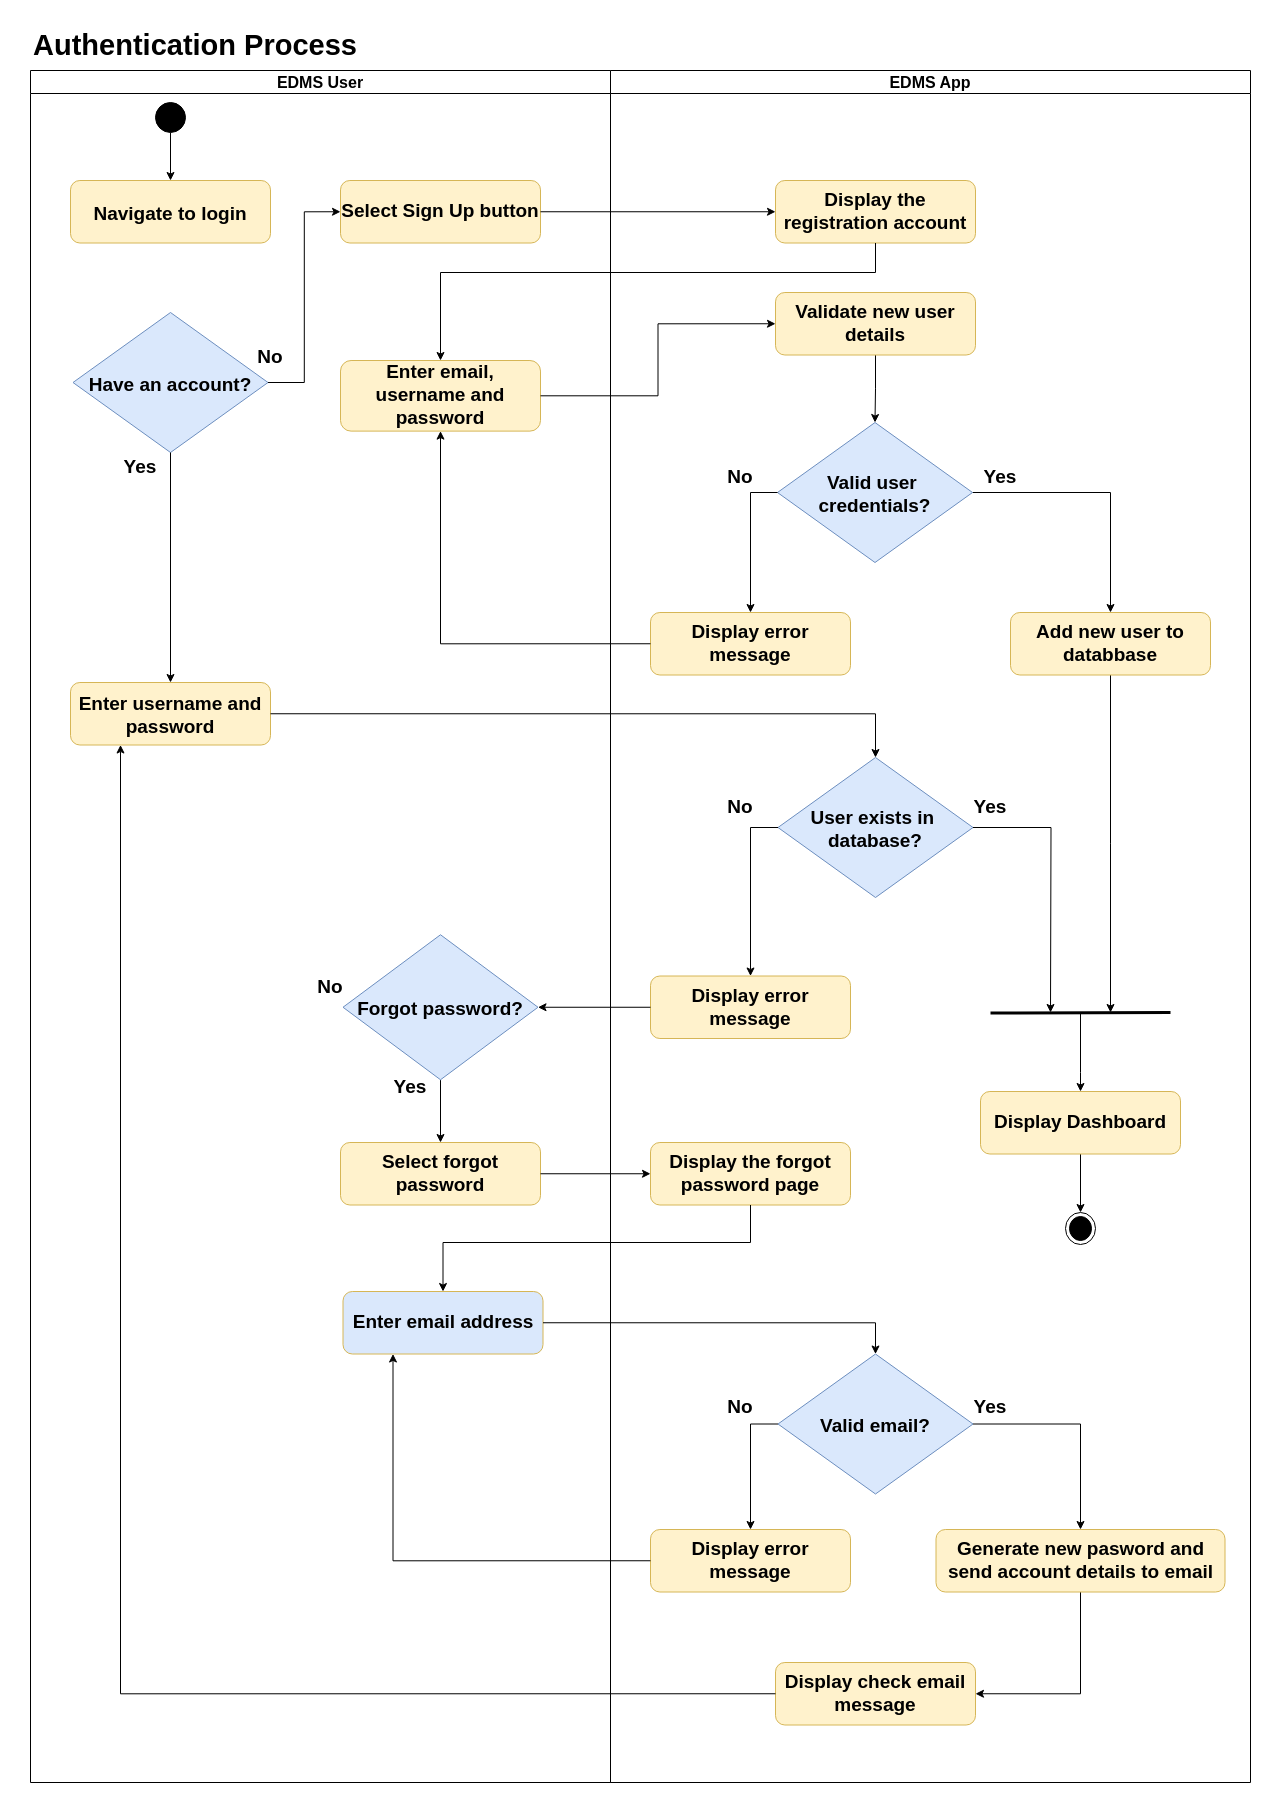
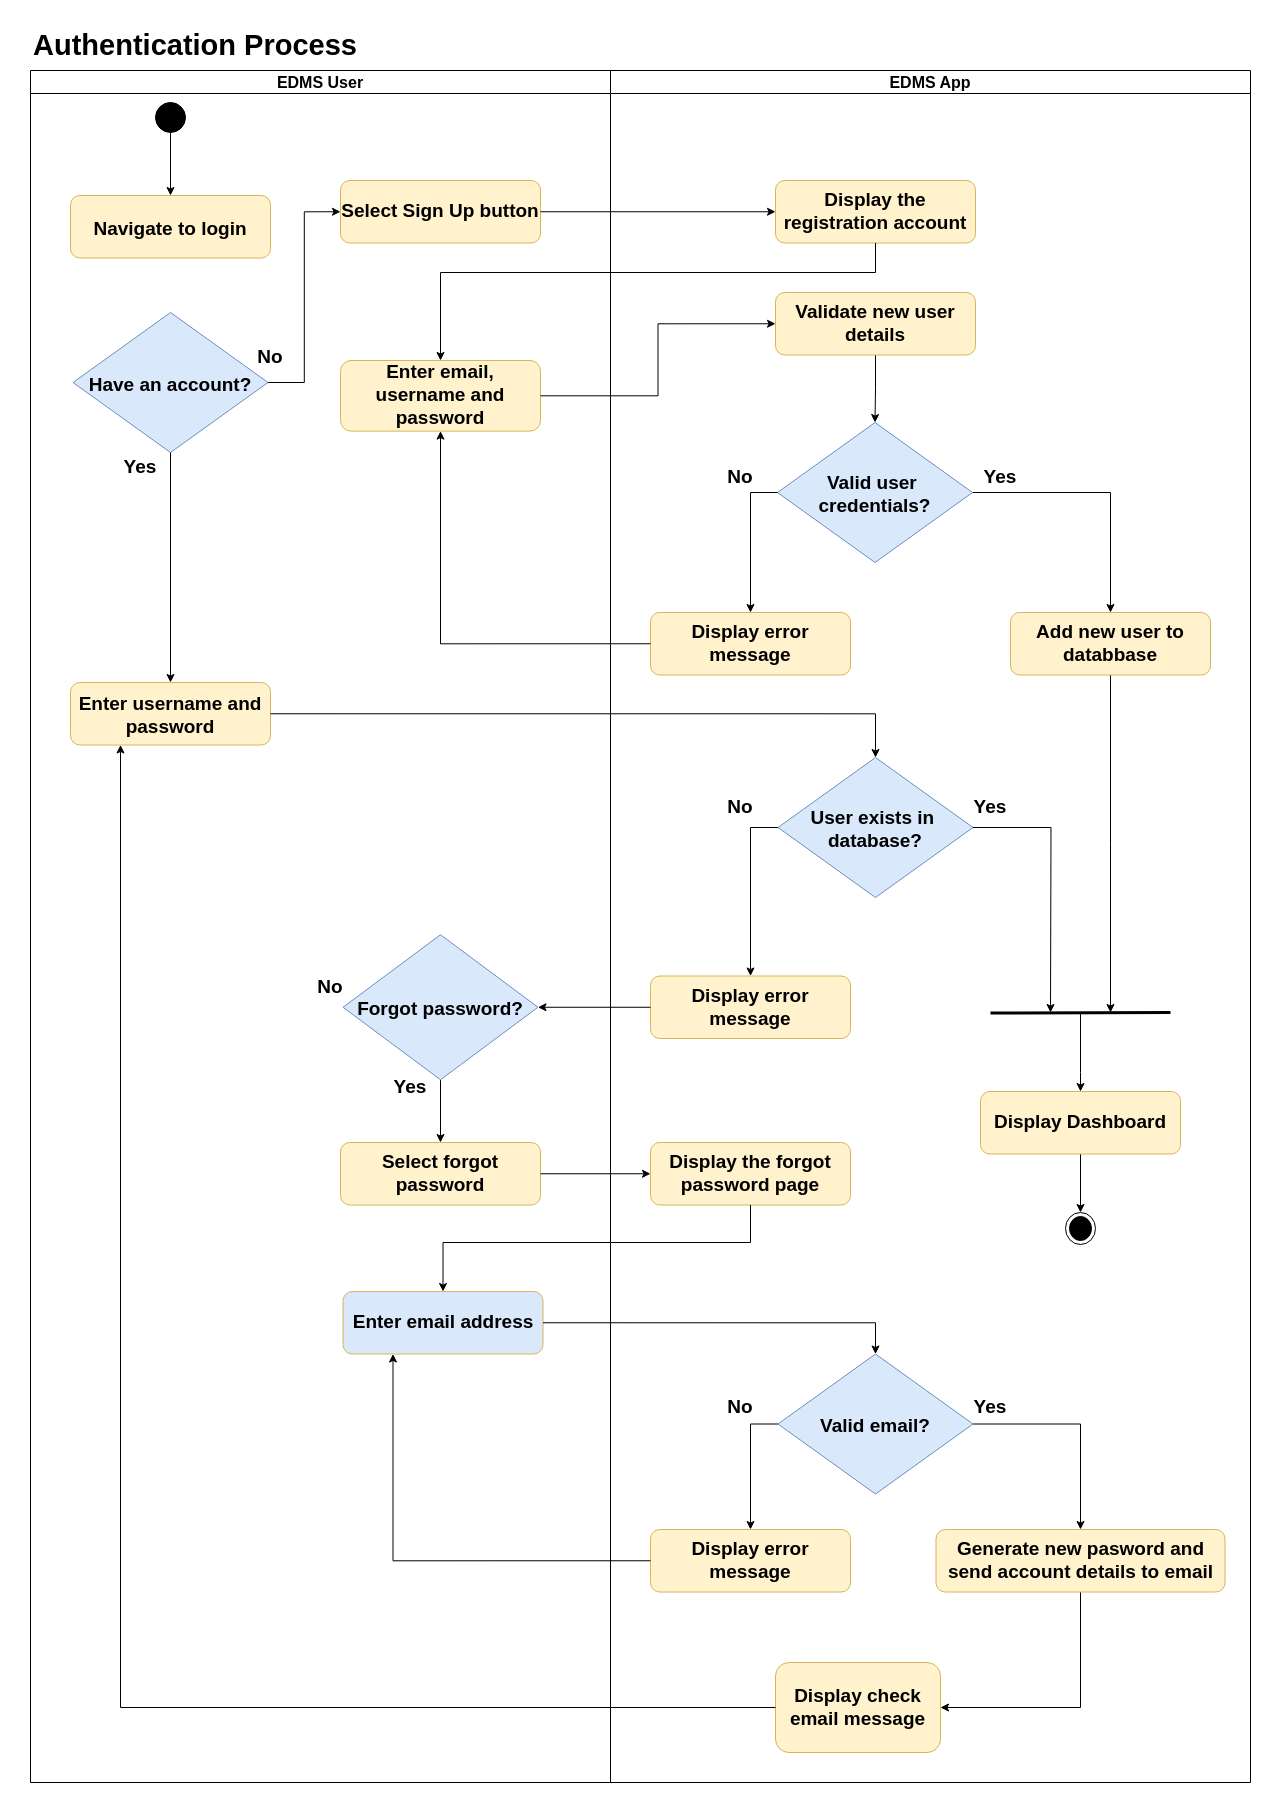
- <mxCell id="3" value="Navigate to login" style="rounded=1;fontSize=19;fillColor=#fff2cc;strokeColor=#d6b656;fontStyle=1" vertex="1" parent="2"><mxGeometry x="40.01" y="110" width="200" height="62.5" as="geometry" /></mxCell>
+ <mxCell id="3" value="Navigate to login" style="rounded=1;fontSize=19;fillColor=#fff2cc;strokeColor=#d6b656;fontStyle=1" vertex="1" parent="2"><mxGeometry x="40.01" y="125" width="200" height="62.5" as="geometry" /></mxCell>
- <mxCell id="50" value="Display check email message" style="whiteSpace=wrap;rounded=1;fontSize=19;fillColor=#fff2cc;strokeColor=#d6b656;fontStyle=1" vertex="1" parent="20"><mxGeometry x="165" y="1592" width="200" height="62.5" as="geometry" /></mxCell>
+ <mxCell id="50" value="Display check email message" style="whiteSpace=wrap;rounded=1;fontSize=19;fillColor=#fff2cc;strokeColor=#d6b656;fontStyle=1" vertex="1" parent="20"><mxGeometry x="165" y="1592" width="165" height="90" as="geometry" /></mxCell>
